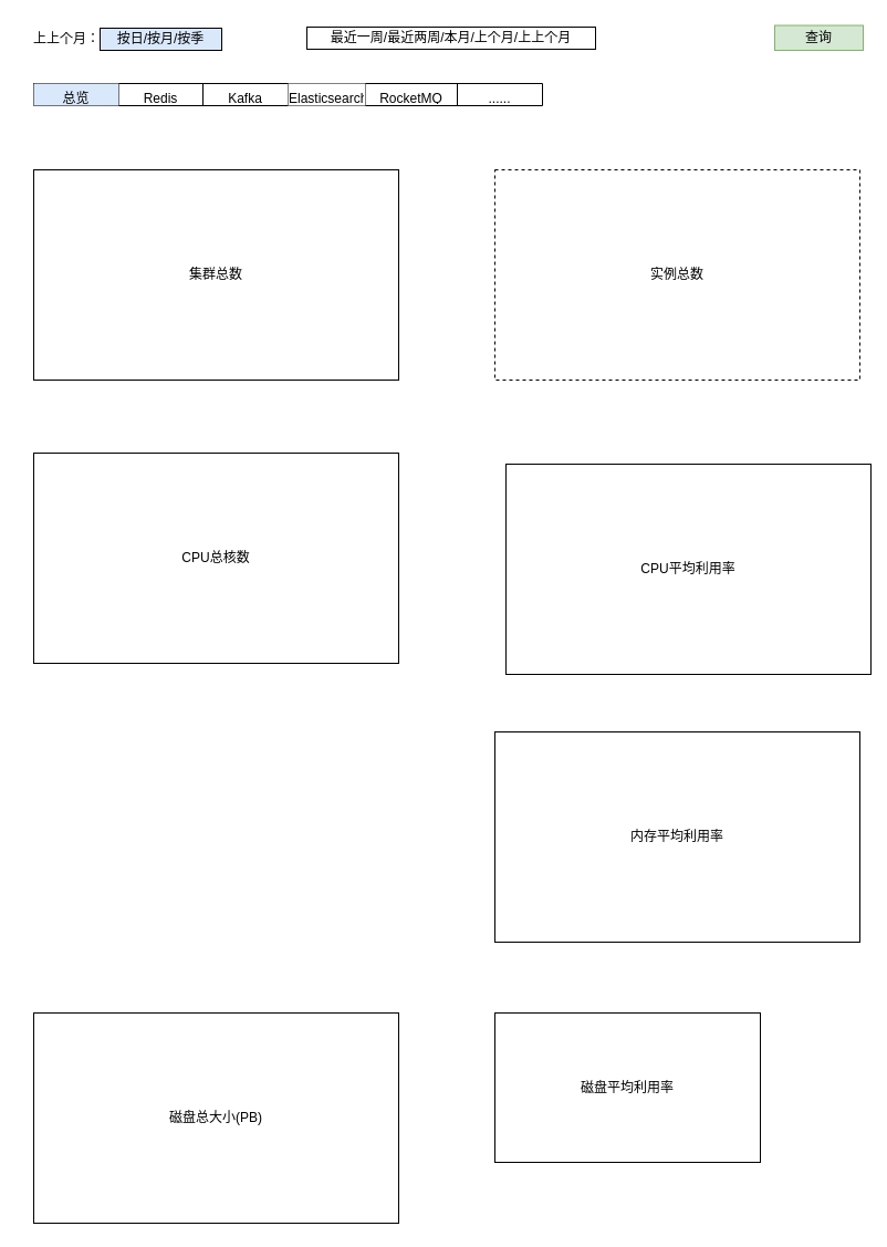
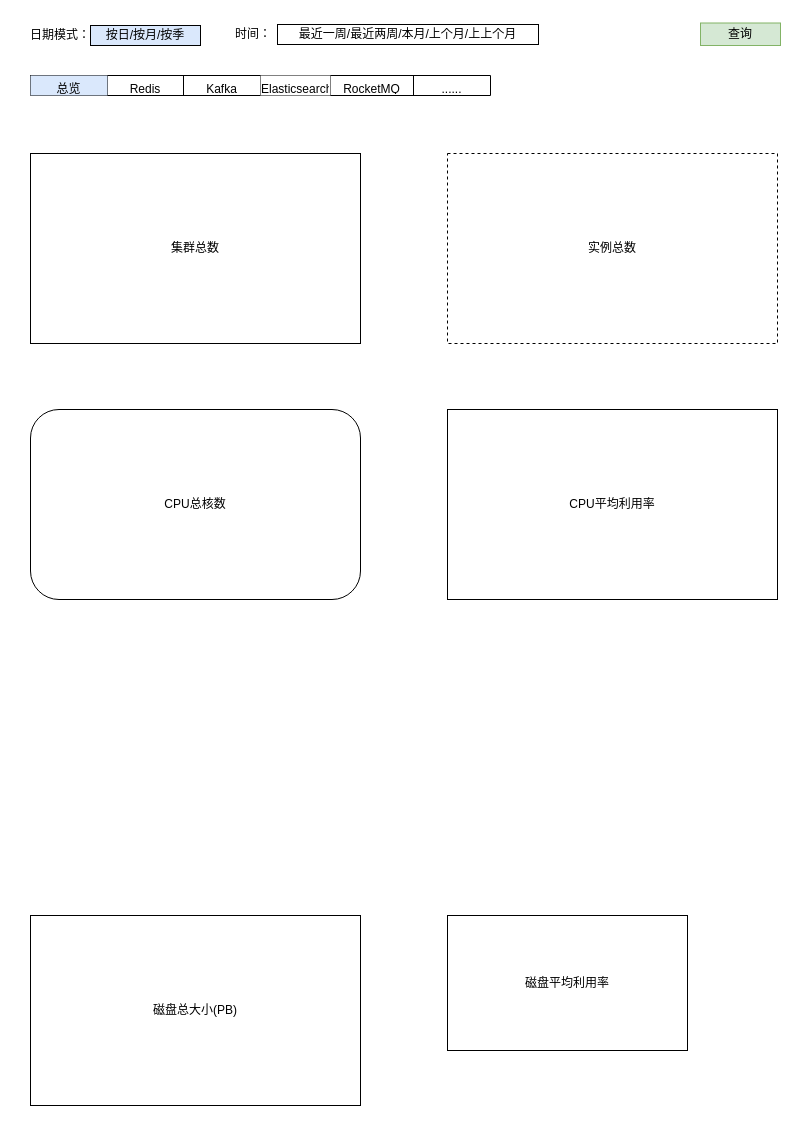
+ <mxCell id="5" value="时间：" style="text;html=1;strokeColor=none;fillColor=none;align=center;verticalAlign=middle;whiteSpace=wrap;rounded=0;" vertex="1" parent="1"><mxGeometry x="230" y="21" width="46" height="25" as="geometry" /></mxCell>
- <mxCell id="4" value="上上个月：" style="text;html=1;strokeColor=none;fillColor=none;align=center;verticalAlign=middle;whiteSpace=wrap;rounded=0;" vertex="1" parent="1"><mxGeometry x="20" y="20" width="80" height="30" as="geometry" /></mxCell>
+ <mxCell id="4" value="日期模式：" style="text;html=1;strokeColor=none;fillColor=none;align=center;verticalAlign=middle;whiteSpace=wrap;rounded=0;" vertex="1" parent="1"><mxGeometry x="20" y="20" width="80" height="30" as="geometry" /></mxCell>
- <mxCell id="9" value="CPU总核数" style="rounded=0;whiteSpace=wrap;html=1;" vertex="1" parent="1"><mxGeometry x="30" y="409" width="330" height="190" as="geometry" /></mxCell>
+ <mxCell id="9" value="CPU总核数" style="whiteSpace=wrap;html=1;rounded=1;" vertex="1" parent="1"><mxGeometry x="30" y="409" width="330" height="190" as="geometry" /></mxCell>
- <mxCell id="10" value="CPU平均利用率" style="rounded=0;whiteSpace=wrap;html=1;" vertex="1" parent="1"><mxGeometry x="457" y="419" width="330" height="190" as="geometry" /></mxCell>
+ <mxCell id="10" value="CPU平均利用率" style="rounded=0;whiteSpace=wrap;html=1;" vertex="1" parent="1"><mxGeometry x="447" y="409" width="330" height="190" as="geometry" /></mxCell>
- <mxCell id="11" value="内存平均利用率" style="rounded=0;whiteSpace=wrap;html=1;" vertex="1" parent="1"><mxGeometry x="447" y="661" width="330" height="190" as="geometry" /></mxCell>
